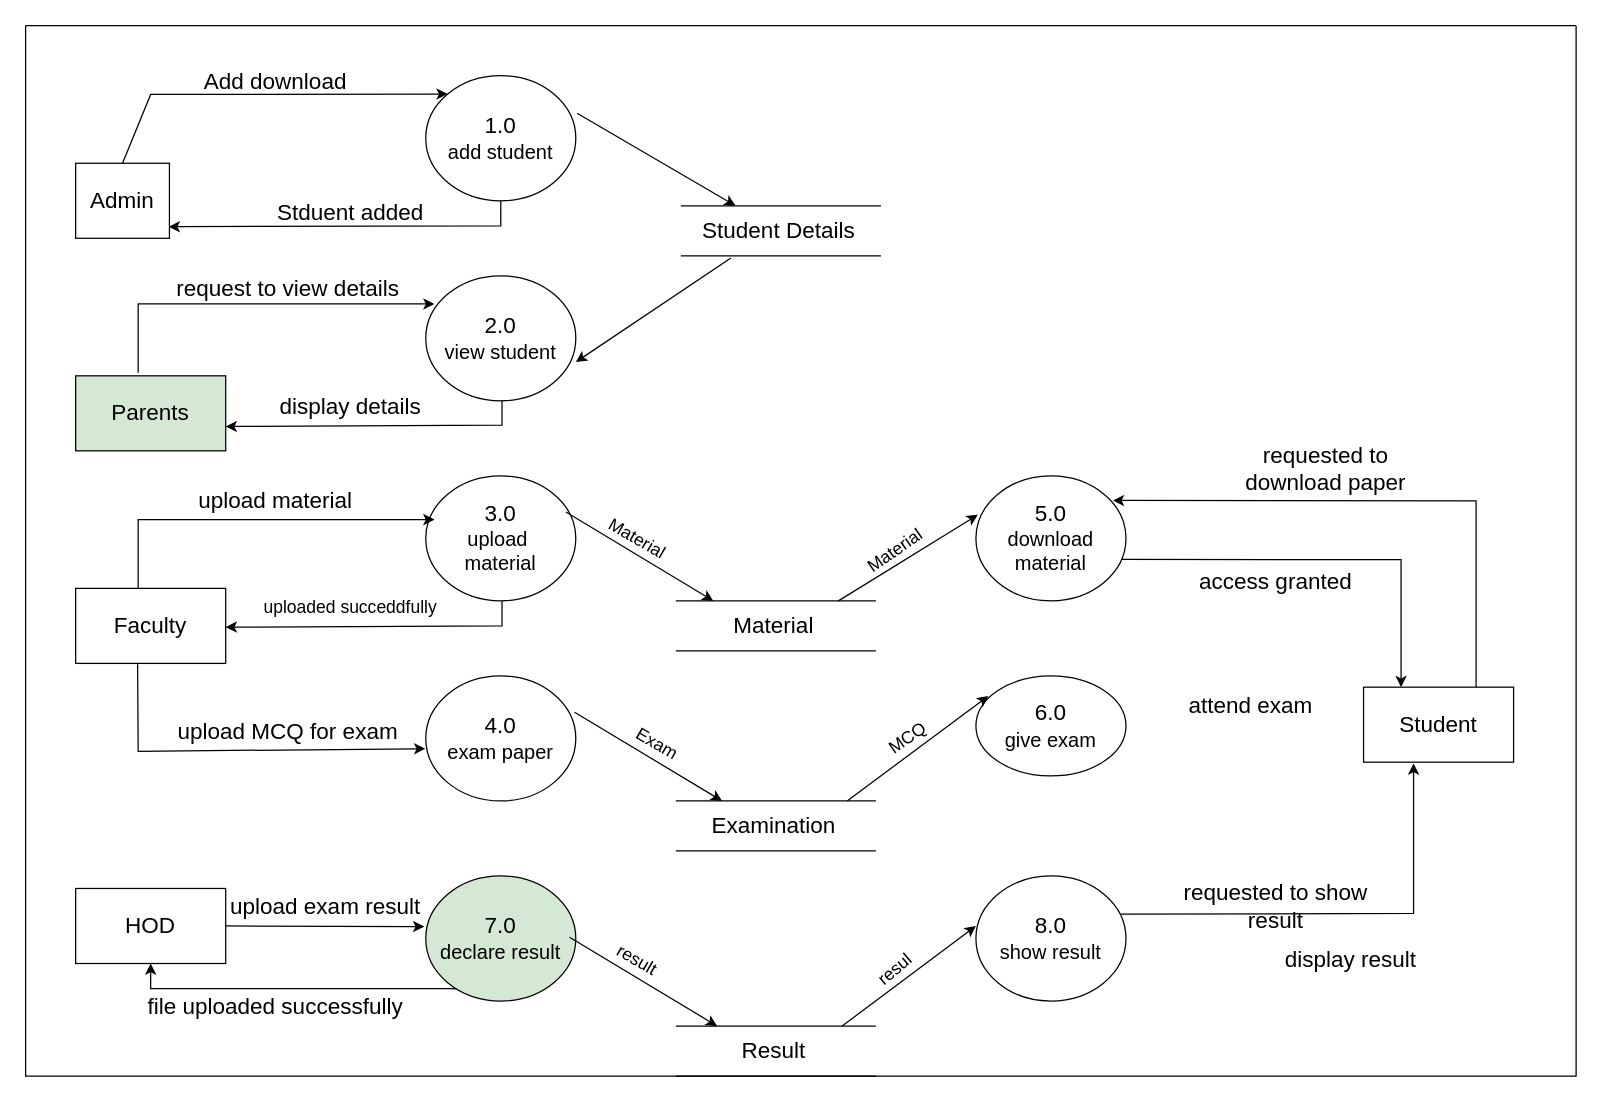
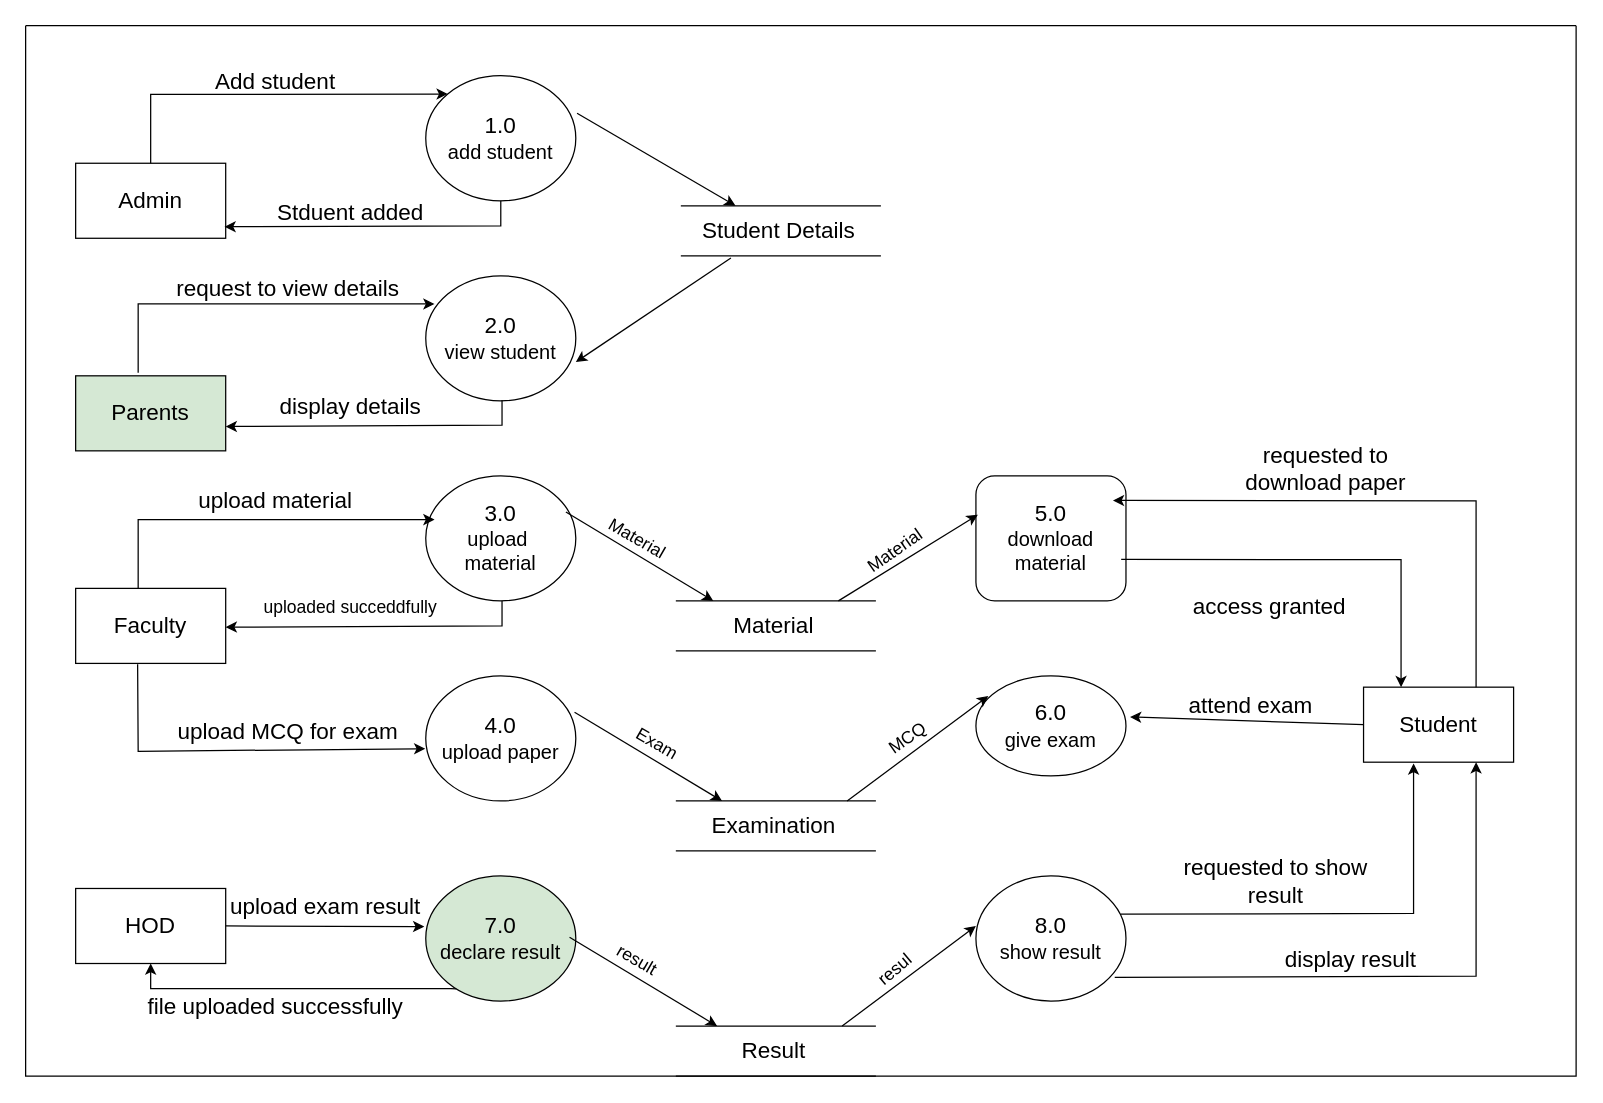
- <mxCell id="59" value="&lt;font style=&quot;font-size: 18px;&quot;&gt;Add download&lt;/font&gt;" style="text;html=1;align=center;verticalAlign=middle;whiteSpace=wrap;rounded=0;" vertex="1" parent="1"><mxGeometry x="130" y="50" width="180" height="30" as="geometry" /></mxCell>
+ <mxCell id="59" value="&lt;font style=&quot;font-size: 18px;&quot;&gt;Add student&lt;/font&gt;" style="text;html=1;align=center;verticalAlign=middle;whiteSpace=wrap;rounded=0;" vertex="1" parent="1"><mxGeometry x="130" y="50" width="180" height="30" as="geometry" /></mxCell>
- <mxCell id="40" value="&lt;font style=&quot;font-size: 18px;&quot;&gt;Admin&lt;/font&gt;" style="rounded=0;whiteSpace=wrap;html=1;" vertex="1" parent="1"><mxGeometry x="60" y="130" width="75" height="60" as="geometry" /></mxCell>
+ <mxCell id="40" value="&lt;font style=&quot;font-size: 18px;&quot;&gt;Admin&lt;/font&gt;" style="rounded=0;whiteSpace=wrap;html=1;" vertex="1" parent="1"><mxGeometry x="60" y="130" width="120" height="60" as="geometry" /></mxCell>
- <mxCell id="9" value="&lt;font style=&quot;font-size: 18px;&quot;&gt;5.0&lt;/font&gt;&lt;div&gt;&lt;font size=&quot;3&quot;&gt;download&lt;/font&gt;&lt;/div&gt;&lt;div&gt;&lt;font size=&quot;3&quot;&gt;material&lt;/font&gt;&lt;/div&gt;" style="ellipse;whiteSpace=wrap;html=1;" vertex="1" parent="1"><mxGeometry x="780" y="380" width="120" height="100" as="geometry" /></mxCell>
+ <mxCell id="9" value="&lt;font style=&quot;font-size: 18px;&quot;&gt;5.0&lt;/font&gt;&lt;div&gt;&lt;font size=&quot;3&quot;&gt;download&lt;/font&gt;&lt;/div&gt;&lt;div&gt;&lt;font size=&quot;3&quot;&gt;material&lt;/font&gt;&lt;/div&gt;" style="whiteSpace=wrap;html=1;rounded=1;" vertex="1" parent="1"><mxGeometry x="780" y="380" width="120" height="100" as="geometry" /></mxCell>
- <mxCell id="71" value="&lt;span style=&quot;font-size: 18px;&quot;&gt;access granted&lt;/span&gt;" style="text;html=1;align=center;verticalAlign=middle;whiteSpace=wrap;rounded=0;" vertex="1" parent="1"><mxGeometry x="930" y="450" width="180" height="30" as="geometry" /></mxCell>
+ <mxCell id="71" value="&lt;span style=&quot;font-size: 18px;&quot;&gt;access granted&lt;/span&gt;" style="text;html=1;align=center;verticalAlign=middle;whiteSpace=wrap;rounded=0;" vertex="1" parent="1"><mxGeometry x="925" y="470" width="180" height="30" as="geometry" /></mxCell>
+ <mxCell id="54" value="" style="endArrow=classic;html=1;rounded=0;entryX=1.027;entryY=0.41;entryDx=0;entryDy=0;entryPerimeter=0;exitX=0;exitY=0.5;exitDx=0;exitDy=0;" edge="1" parent="1" source="53" target="8"><mxGeometry width="50" height="50" relative="1" as="geometry"><mxPoint x="870" y="680" as="sourcePoint" /><mxPoint x="920" y="630" as="targetPoint" /></mxGeometry></mxCell>
- <mxCell id="2" value="&lt;font style=&quot;font-size: 18px;&quot;&gt;4.0&lt;/font&gt;&lt;div&gt;&lt;font size=&quot;3&quot;&gt;exam paper&lt;/font&gt;&lt;/div&gt;" style="ellipse;whiteSpace=wrap;html=1;" vertex="1" parent="1"><mxGeometry x="340" y="540" width="120" height="100" as="geometry" /></mxCell>
+ <mxCell id="2" value="&lt;font style=&quot;font-size: 18px;&quot;&gt;4.0&lt;/font&gt;&lt;div&gt;&lt;font size=&quot;3&quot;&gt;upload paper&lt;/font&gt;&lt;/div&gt;" style="ellipse;whiteSpace=wrap;html=1;" vertex="1" parent="1"><mxGeometry x="340" y="540" width="120" height="100" as="geometry" /></mxCell>
- <mxCell id="69" value="&lt;span style=&quot;font-size: 18px;&quot;&gt;requested to show result&lt;/span&gt;" style="text;html=1;align=center;verticalAlign=middle;whiteSpace=wrap;rounded=0;" vertex="1" parent="1"><mxGeometry x="930" y="710" width="180" height="30" as="geometry" /></mxCell>
+ <mxCell id="69" value="&lt;span style=&quot;font-size: 18px;&quot;&gt;requested to show result&lt;/span&gt;" style="text;html=1;align=center;verticalAlign=middle;whiteSpace=wrap;rounded=0;" vertex="1" parent="1"><mxGeometry x="930" y="690" width="180" height="30" as="geometry" /></mxCell>
+ <mxCell id="55" value="" style="endArrow=classic;html=1;rounded=0;exitX=0.925;exitY=0.811;exitDx=0;exitDy=0;exitPerimeter=0;entryX=0.75;entryY=1;entryDx=0;entryDy=0;" edge="1" parent="1" source="7" target="53"><mxGeometry width="50" height="50" relative="1" as="geometry"><mxPoint x="870" y="680" as="sourcePoint" /><mxPoint x="1160" y="610" as="targetPoint" /><Array as="points"><mxPoint x="1180" y="780" /></Array></mxGeometry></mxCell>
